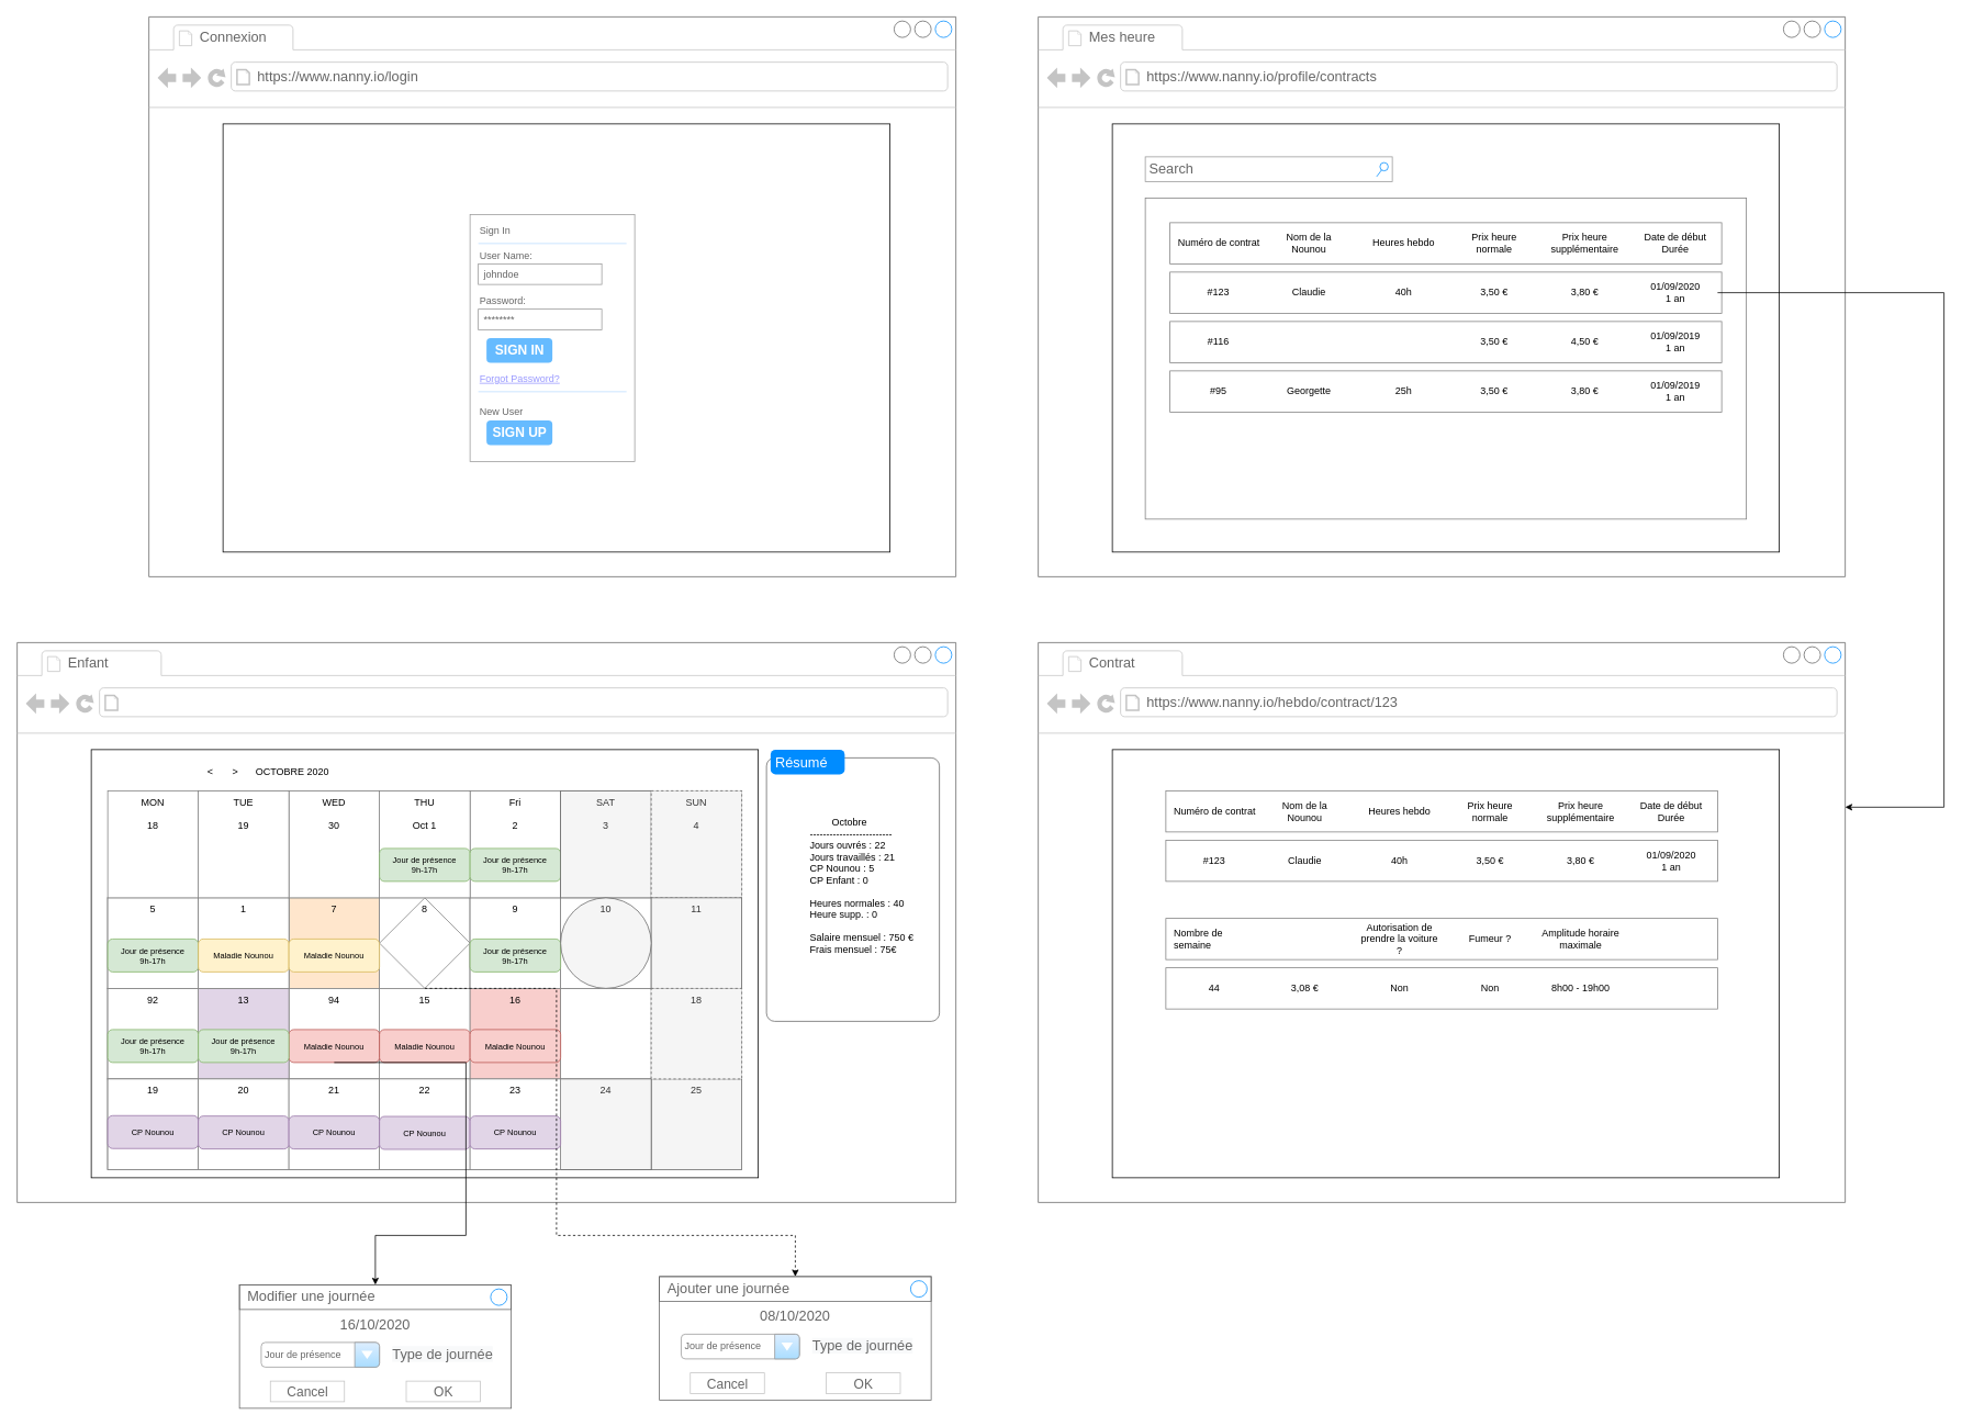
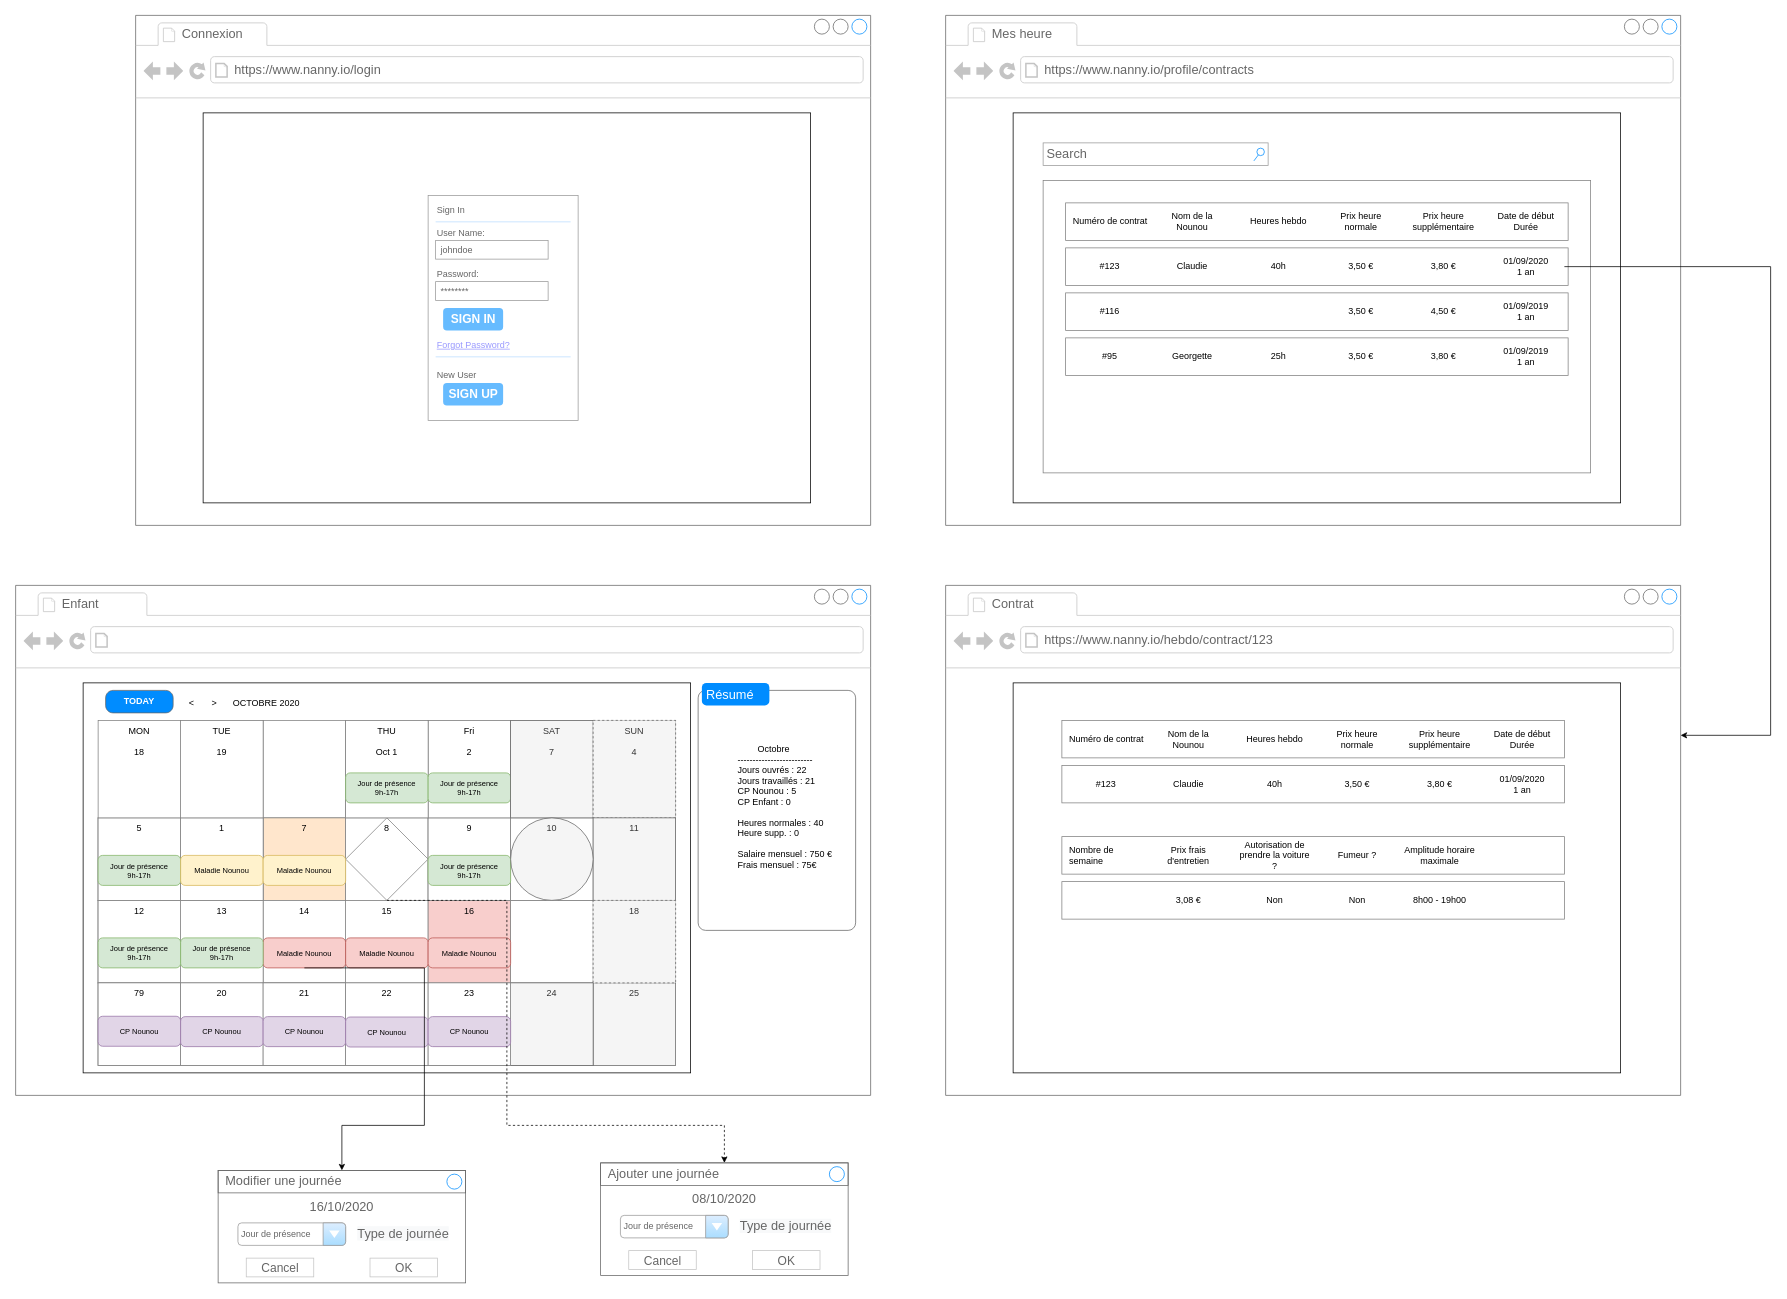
+ <mxCell id="65" value="TODAY" style="strokeWidth=1;shadow=0;dashed=0;align=center;html=1;shape=mxgraph.mockup.buttons.button;strokeColor=#666666;fontColor=#ffffff;mainText=;buttonStyle=round;fontSize=12;fontStyle=1;fillColor=#008cff;whiteSpace=wrap;" vertex="1" parent="2"><mxGeometry x="120" y="140" width="90" height="30" as="geometry" /></mxCell>
- <mxCell id="88" value="SAT&lt;br&gt;&lt;br&gt;3" style="rounded=0;whiteSpace=wrap;html=1;strokeColor=#666666;verticalAlign=top;fillColor=#f5f5f5;fontColor=#333333;" vertex="1" parent="2"><mxGeometry x="660" y="180" width="110" height="130" as="geometry" /></mxCell>
+ <mxCell id="88" value="SAT&lt;br&gt;&lt;br&gt;7" style="rounded=0;whiteSpace=wrap;html=1;strokeColor=#666666;verticalAlign=top;fillColor=#f5f5f5;fontColor=#333333;" vertex="1" parent="2"><mxGeometry x="660" y="180" width="110" height="130" as="geometry" /></mxCell>
- <mxCell id="59" value="WED&lt;br&gt;&lt;br&gt;30" style="rounded=0;whiteSpace=wrap;html=1;strokeColor=#808080;verticalAlign=top;" vertex="1" parent="2"><mxGeometry x="330" y="180" width="110" height="130" as="geometry" /></mxCell>
+ <mxCell id="132" value="Prix frais d'entretien" style="rounded=0;whiteSpace=wrap;html=1;fillColor=none;align=center;spacingLeft=8;strokeColor=none;" vertex="1" parent="111"><mxGeometry x="265" y="335" width="110" height="50" as="geometry" /></mxCell>
- <mxCell id="136" value="44" style="rounded=0;whiteSpace=wrap;html=1;fillColor=none;align=center;spacingLeft=8;strokeColor=none;" vertex="1" parent="111"><mxGeometry x="155" y="395" width="110" height="50" as="geometry" /></mxCell>
- <mxCell id="50" value="92" style="rounded=0;whiteSpace=wrap;html=1;strokeColor=#808080;verticalAlign=top;" vertex="1" parent="2"><mxGeometry x="110" y="420" width="110" height="110" as="geometry" /></mxCell>
+ <mxCell id="50" value="12" style="rounded=0;whiteSpace=wrap;html=1;strokeColor=#808080;verticalAlign=top;" vertex="1" parent="2"><mxGeometry x="110" y="420" width="110" height="110" as="geometry" /></mxCell>
- <mxCell id="49" value="13" style="rounded=0;whiteSpace=wrap;html=1;strokeColor=#808080;verticalAlign=top;fillColor=#e1d5e7;" vertex="1" parent="2"><mxGeometry x="220" y="420" width="110" height="110" as="geometry" /></mxCell>
+ <mxCell id="49" value="13" style="rounded=0;whiteSpace=wrap;html=1;strokeColor=#808080;verticalAlign=top;" vertex="1" parent="2"><mxGeometry x="220" y="420" width="110" height="110" as="geometry" /></mxCell>
- <mxCell id="46" value="94" style="rounded=0;whiteSpace=wrap;html=1;strokeColor=#808080;verticalAlign=top;" vertex="1" parent="2"><mxGeometry x="330" y="420" width="110" height="110" as="geometry" /></mxCell>
+ <mxCell id="46" value="14" style="rounded=0;whiteSpace=wrap;html=1;strokeColor=#808080;verticalAlign=top;" vertex="1" parent="2"><mxGeometry x="330" y="420" width="110" height="110" as="geometry" /></mxCell>
- <mxCell id="67" value="19" style="rounded=0;whiteSpace=wrap;html=1;strokeColor=#808080;verticalAlign=top;" vertex="1" parent="2"><mxGeometry x="110" y="530" width="110" height="110" as="geometry" /></mxCell>
+ <mxCell id="67" value="79" style="rounded=0;whiteSpace=wrap;html=1;strokeColor=#808080;verticalAlign=top;" vertex="1" parent="2"><mxGeometry x="110" y="530" width="110" height="110" as="geometry" /></mxCell>
